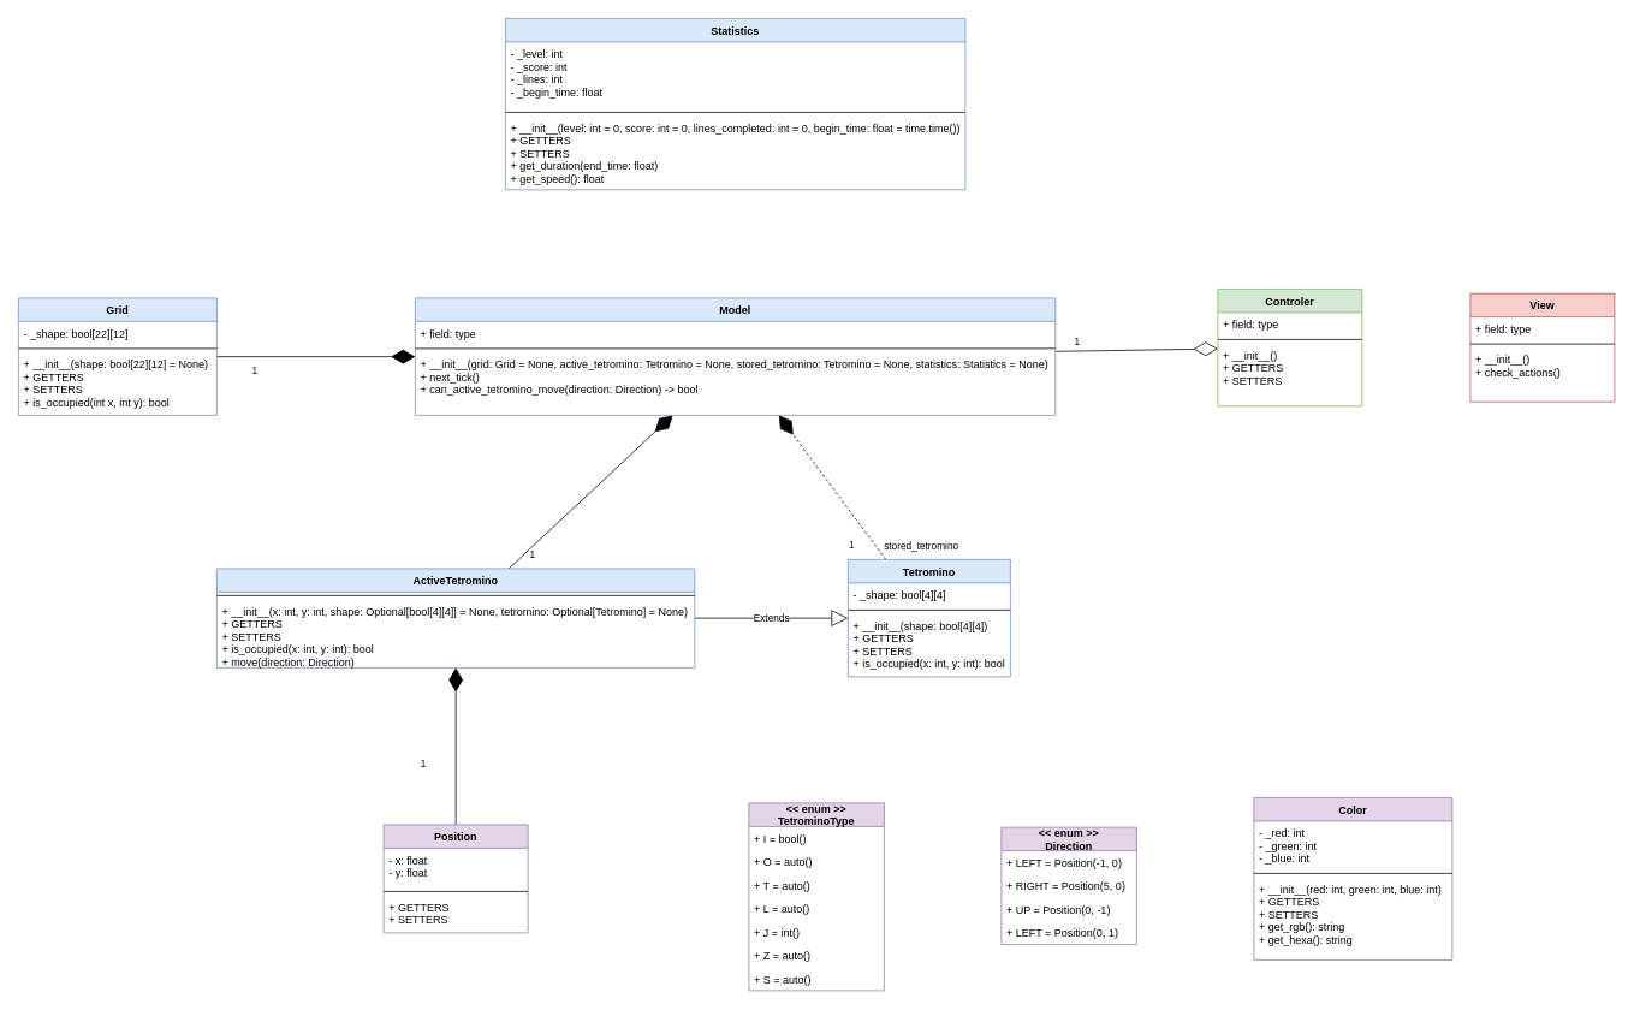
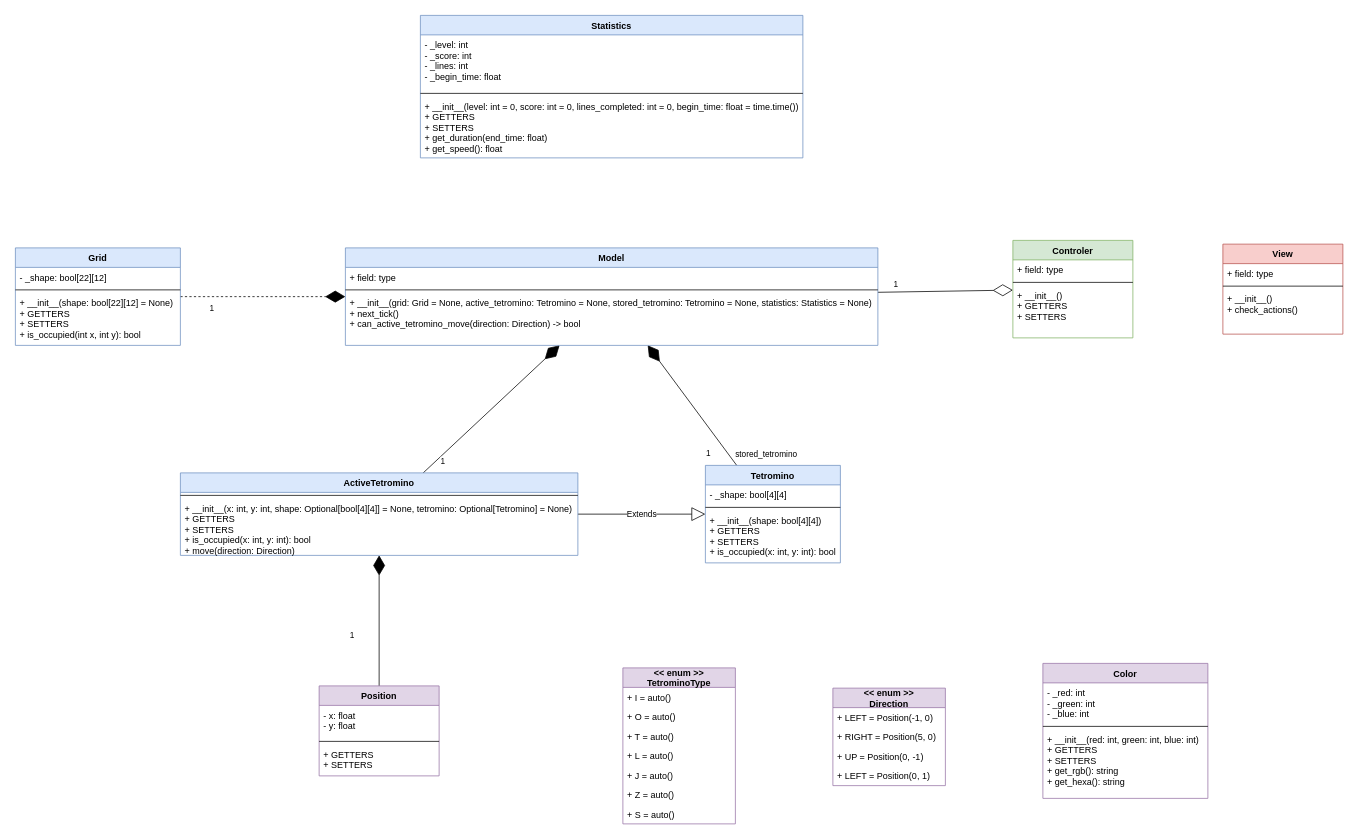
- <mxCell id="2" value="" style="endArrow=diamondThin;endFill=1;endSize=24;html=1;" parent="1" source="24" target="54" edge="1"><mxGeometry width="160" relative="1" as="geometry"><mxPoint x="1340" y="558" as="sourcePoint" /><mxPoint x="1150" y="432" as="targetPoint" /></mxGeometry></mxCell>
+ <mxCell id="2" value="" style="endArrow=diamondThin;endFill=1;endSize=24;html=1;dashed=1;" parent="1" source="24" target="54" edge="1"><mxGeometry width="160" relative="1" as="geometry"><mxPoint x="1340" y="558" as="sourcePoint" /><mxPoint x="1150" y="432" as="targetPoint" /></mxGeometry></mxCell>
- <mxCell id="4" value="" style="endArrow=diamondThin;endFill=1;endSize=24;html=1;dashed=1;" parent="1" source="28" target="54" edge="1"><mxGeometry width="160" relative="1" as="geometry"><mxPoint x="1030" y="542" as="sourcePoint" /><mxPoint x="1090" y="472" as="targetPoint" /></mxGeometry></mxCell>
+ <mxCell id="4" value="" style="endArrow=diamondThin;endFill=1;endSize=24;html=1;" parent="1" source="28" target="54" edge="1"><mxGeometry width="160" relative="1" as="geometry"><mxPoint x="1030" y="542" as="sourcePoint" /><mxPoint x="1090" y="472" as="targetPoint" /></mxGeometry></mxCell>
- <mxCell id="41" value="+ I = bool()" style="text;strokeColor=none;fillColor=none;align=left;verticalAlign=top;spacingLeft=4;spacingRight=4;overflow=hidden;rotatable=0;points=[[0,0.5],[1,0.5]];portConstraint=eastwest;" vertex="1" parent="40"><mxGeometry y="26" width="150" height="26" as="geometry" /></mxCell>
+ <mxCell id="41" value="+ I = auto()" style="text;strokeColor=none;fillColor=none;align=left;verticalAlign=top;spacingLeft=4;spacingRight=4;overflow=hidden;rotatable=0;points=[[0,0.5],[1,0.5]];portConstraint=eastwest;" vertex="1" parent="40"><mxGeometry y="26" width="150" height="26" as="geometry" /></mxCell>
- <mxCell id="45" value="+ J = int()" style="text;strokeColor=none;fillColor=none;align=left;verticalAlign=top;spacingLeft=4;spacingRight=4;overflow=hidden;rotatable=0;points=[[0,0.5],[1,0.5]];portConstraint=eastwest;" vertex="1" parent="40"><mxGeometry y="130" width="150" height="26" as="geometry" /></mxCell>
+ <mxCell id="45" value="+ J = auto()" style="text;strokeColor=none;fillColor=none;align=left;verticalAlign=top;spacingLeft=4;spacingRight=4;overflow=hidden;rotatable=0;points=[[0,0.5],[1,0.5]];portConstraint=eastwest;" vertex="1" parent="40"><mxGeometry y="130" width="150" height="26" as="geometry" /></mxCell>
